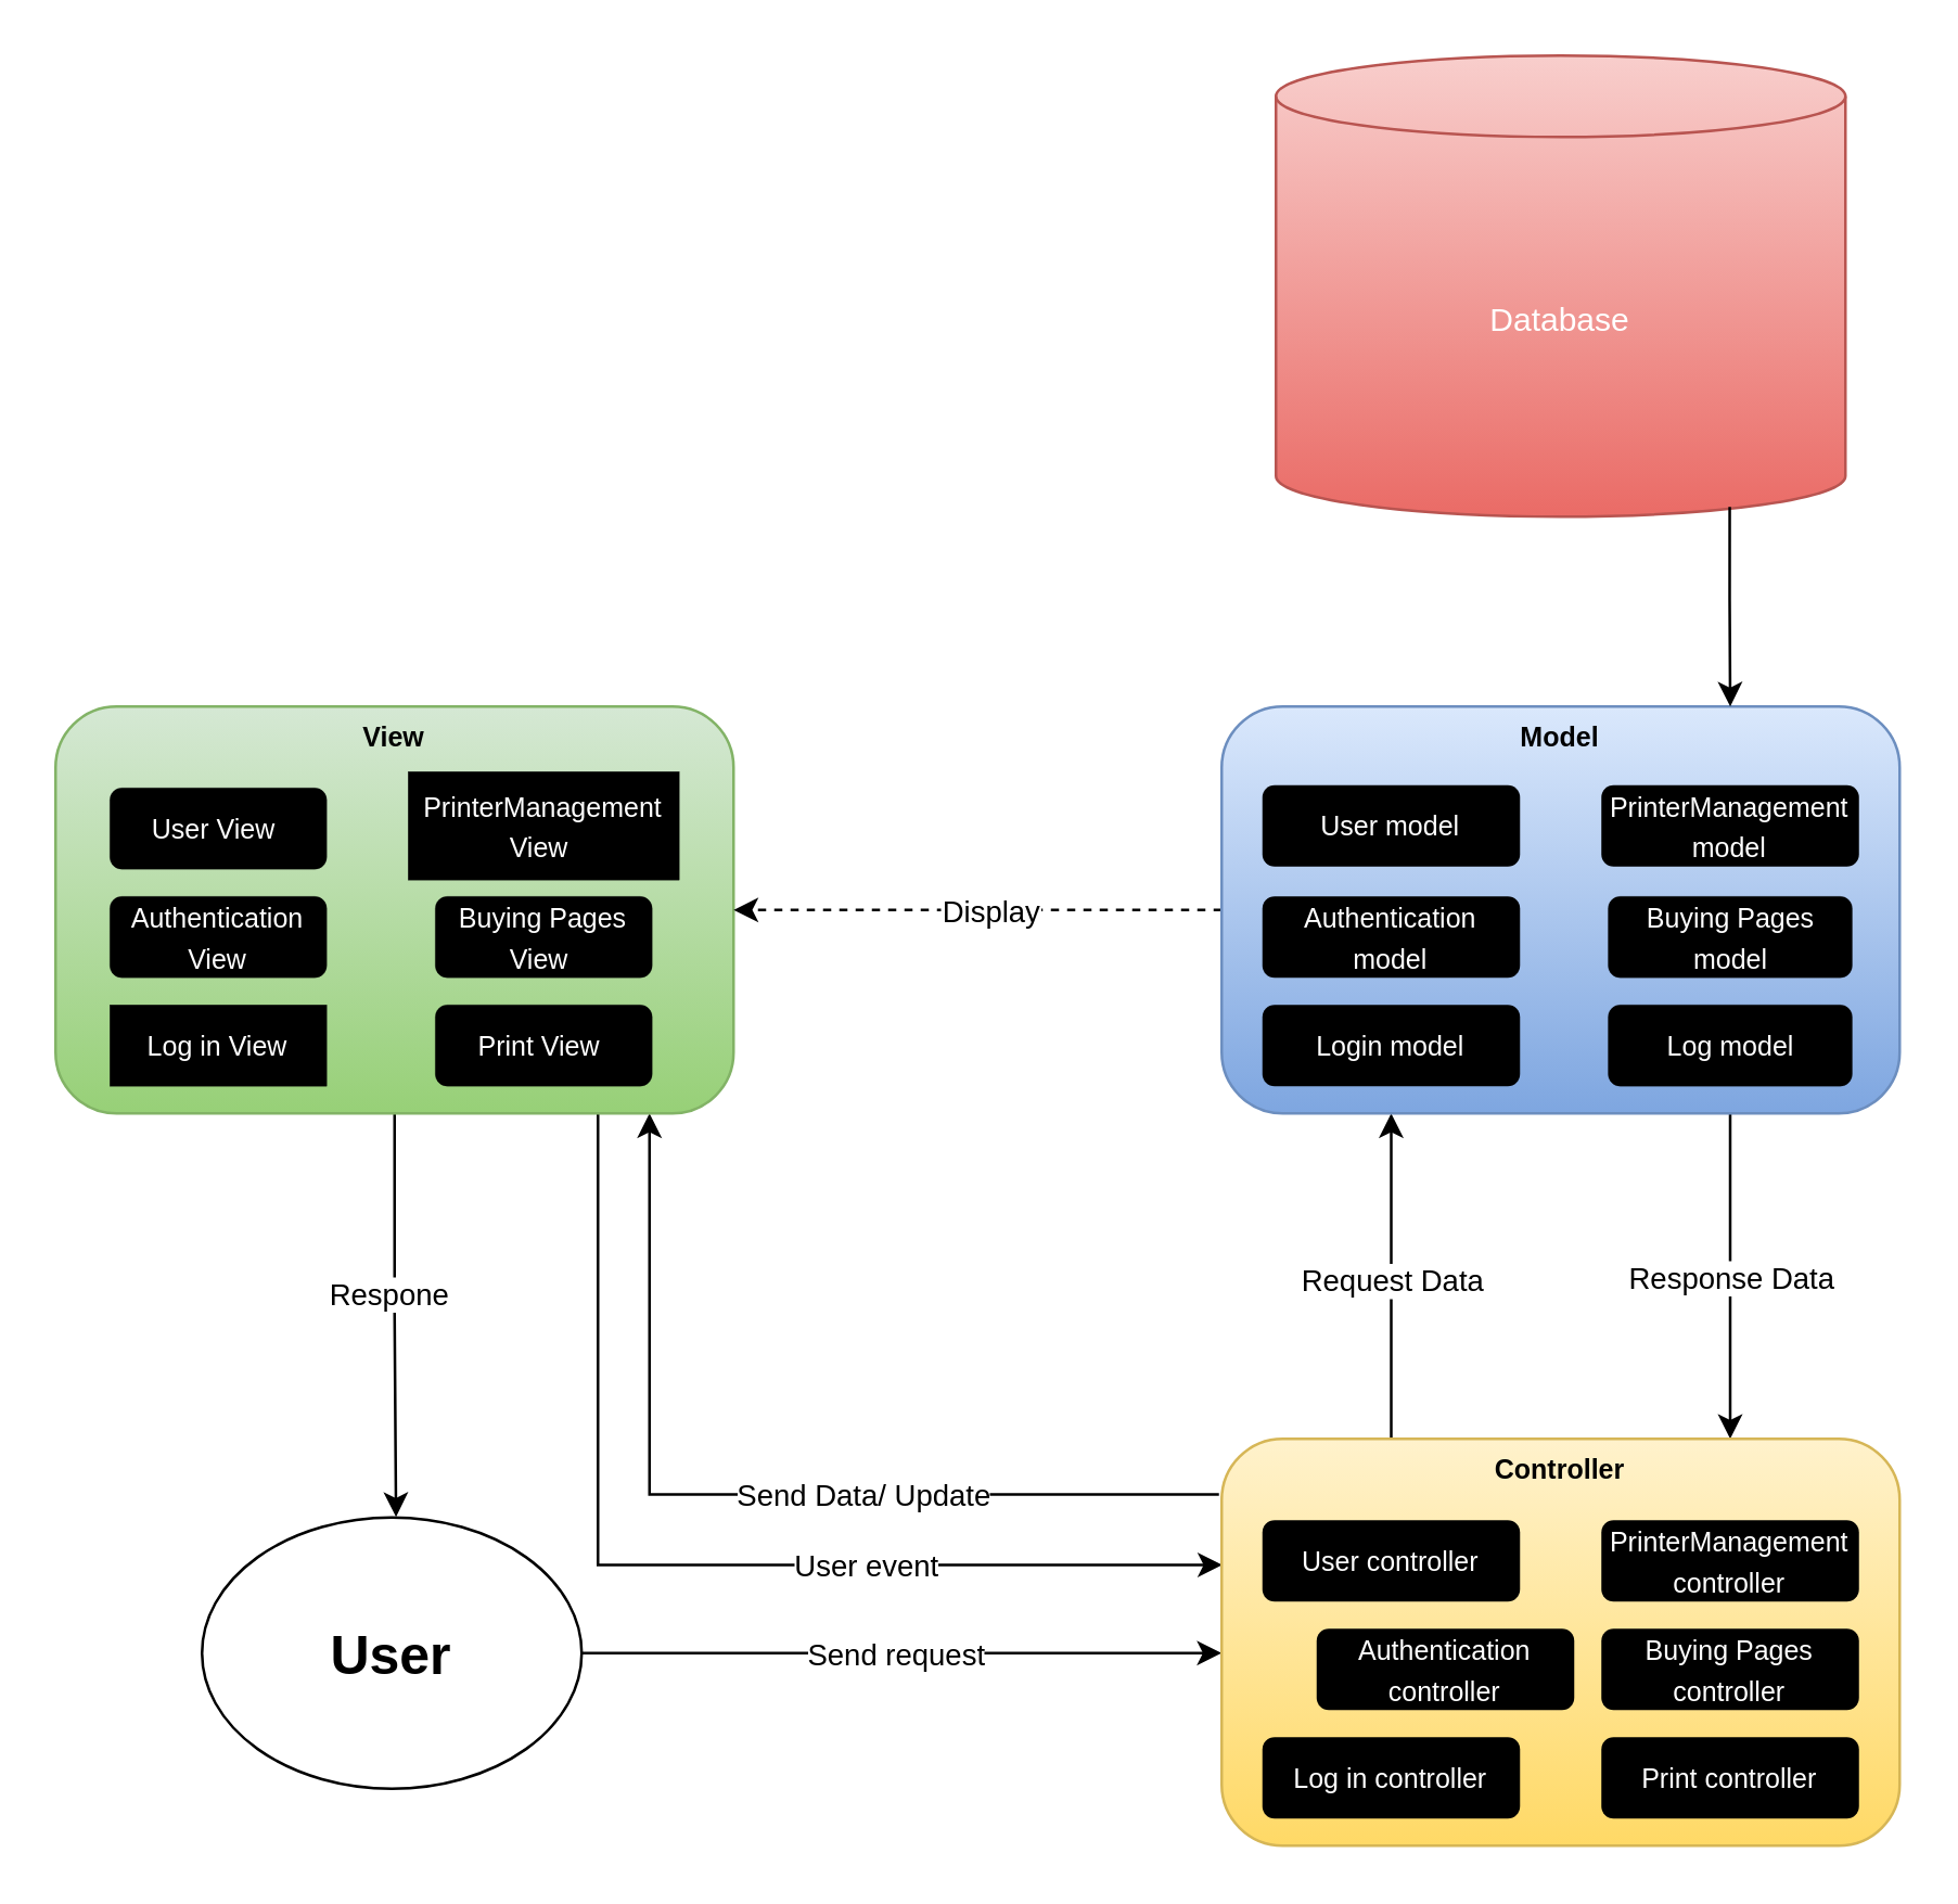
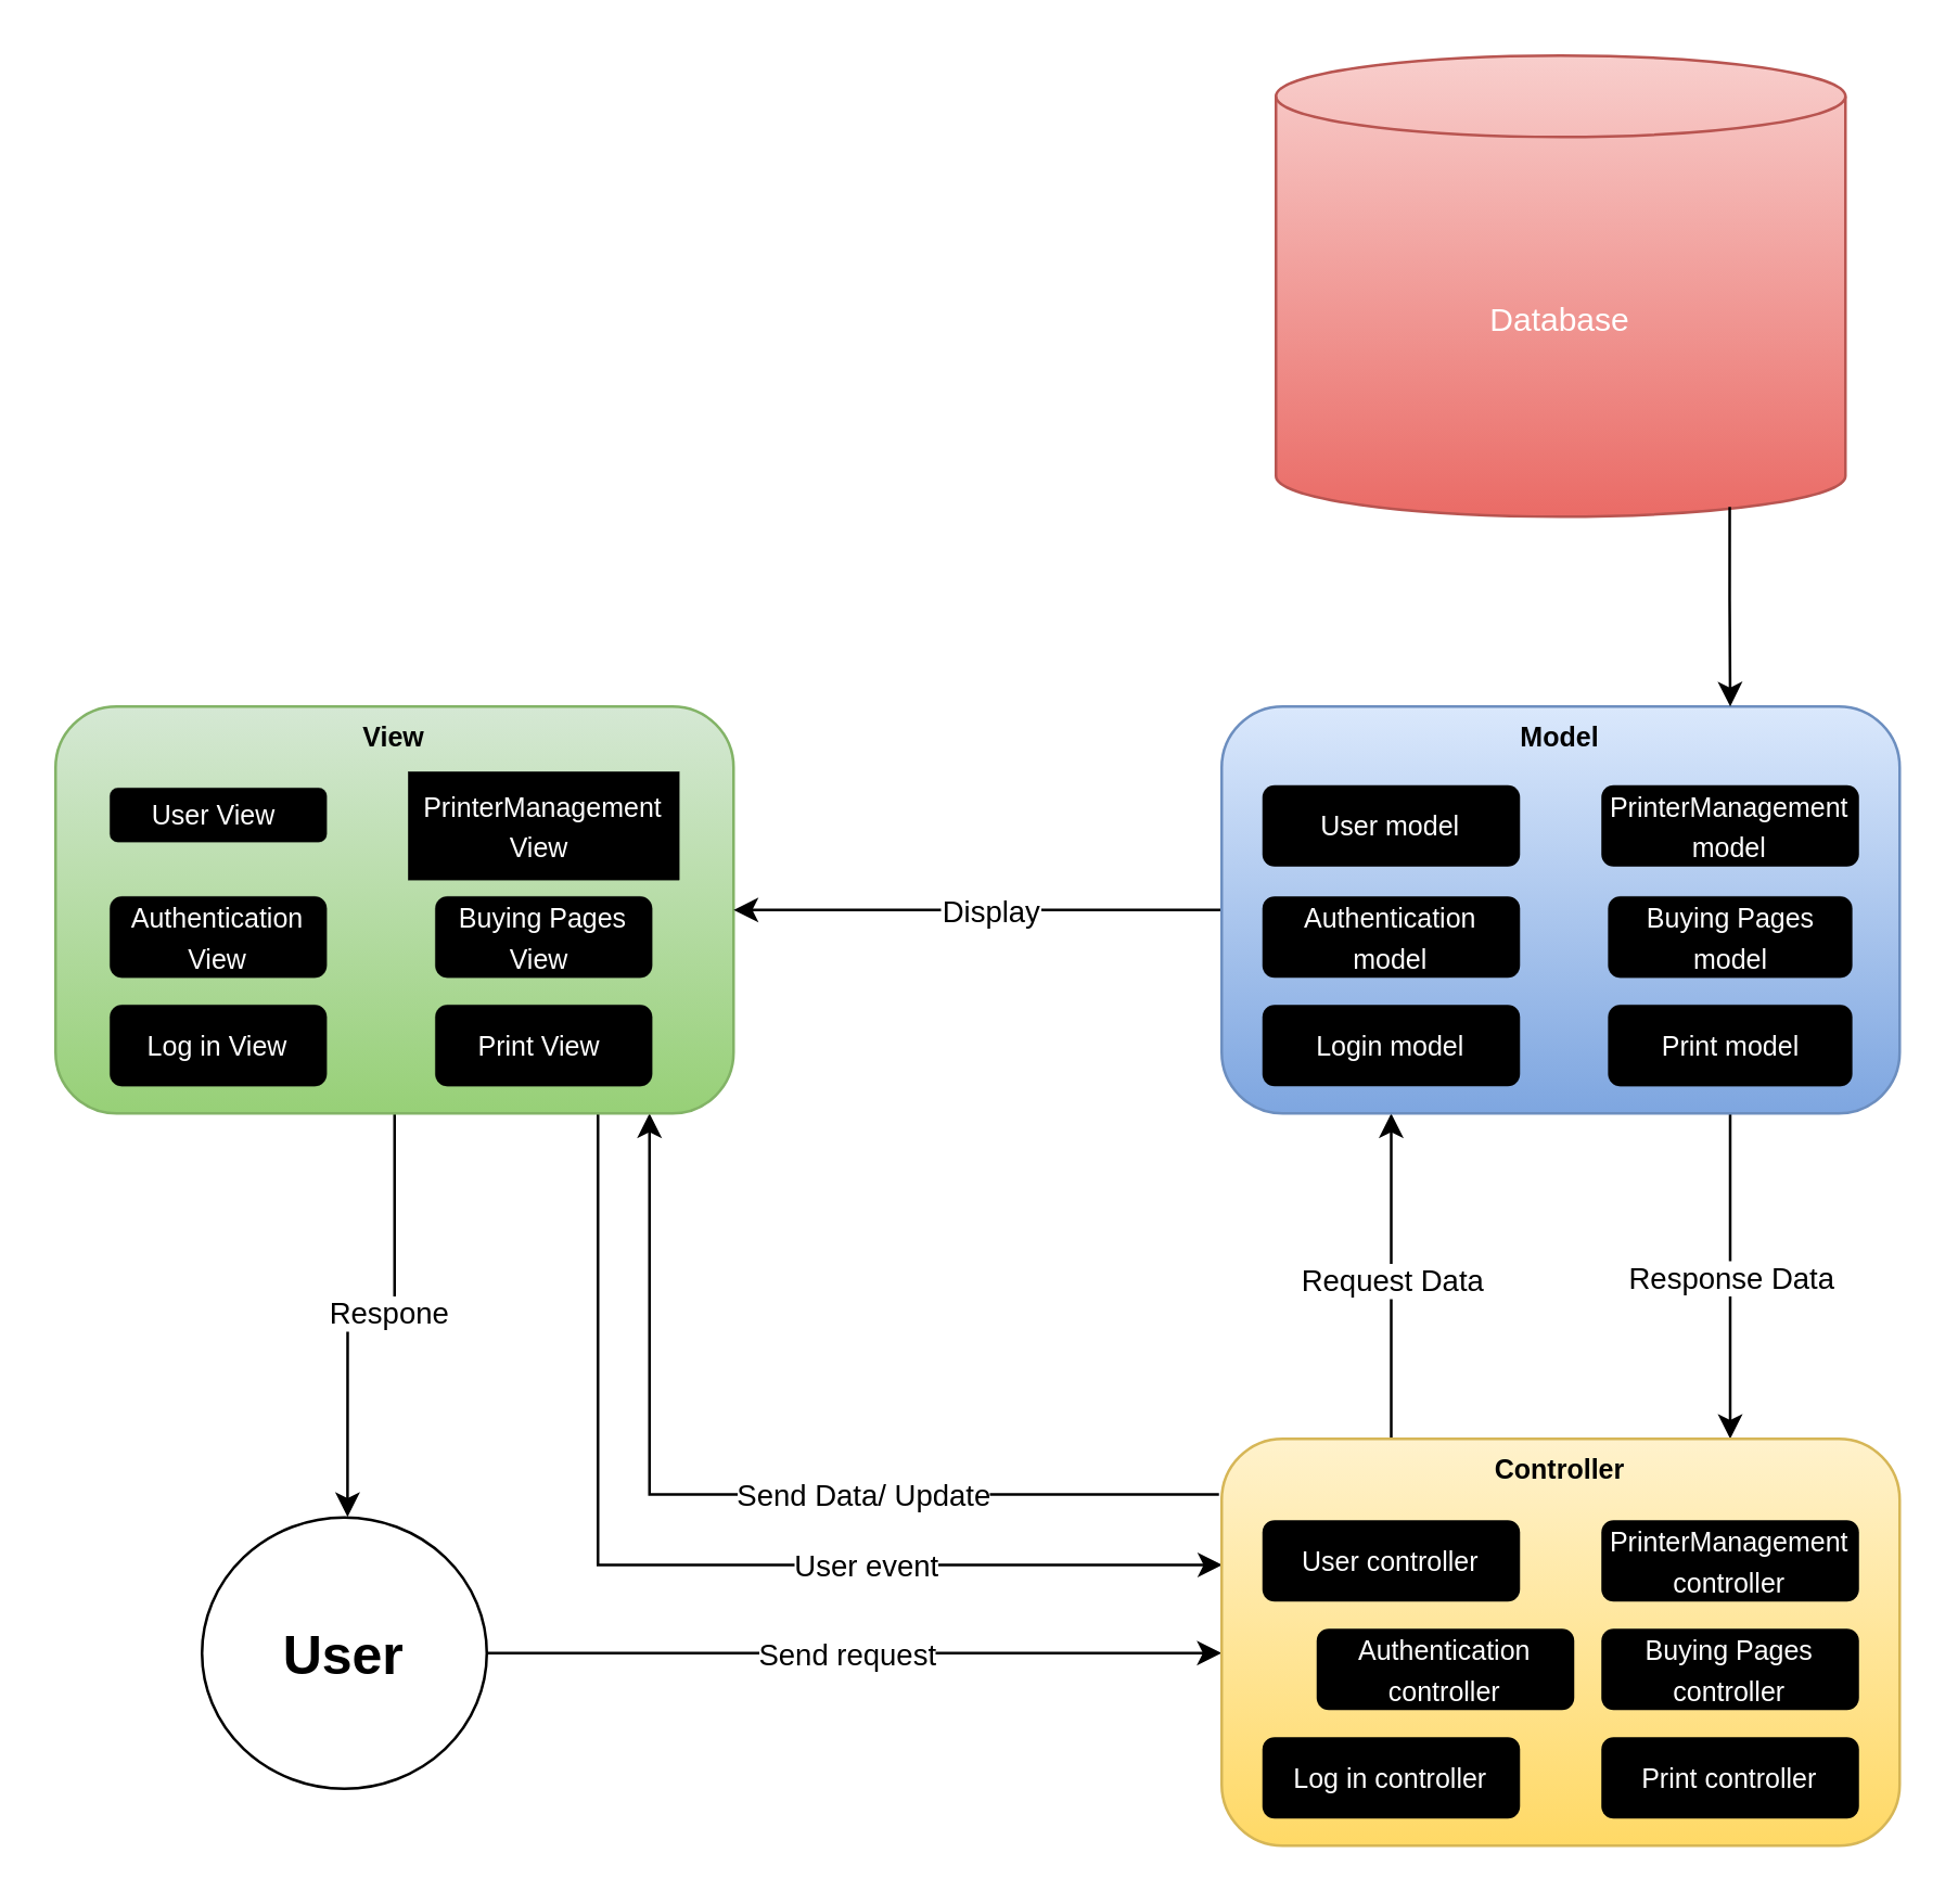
- <mxCell id="14" value="&lt;span style=&quot;font-size: 10px; background-color: rgb(0, 0, 0);&quot;&gt;&lt;font color=&quot;#ffffff&quot;&gt;User View&amp;nbsp;&lt;/font&gt;&lt;/span&gt;" style="rounded=1;whiteSpace=wrap;html=1;strokeWidth=0;glass=0;fillColor=#000000;" parent="1" vertex="1"><mxGeometry x="40" y="290" width="80" height="30" as="geometry" /></mxCell>
+ <mxCell id="14" value="&lt;span style=&quot;font-size: 10px; background-color: rgb(0, 0, 0);&quot;&gt;&lt;font color=&quot;#ffffff&quot;&gt;User View&amp;nbsp;&lt;/font&gt;&lt;/span&gt;" style="rounded=1;whiteSpace=wrap;html=1;strokeWidth=0;glass=0;fillColor=#000000;" parent="1" vertex="1"><mxGeometry x="40" y="290" width="80" height="20" as="geometry" /></mxCell>
- <mxCell id="22" style="edgeStyle=orthogonalEdgeStyle;rounded=0;orthogonalLoop=1;jettySize=auto;html=1;exitX=0;exitY=0.5;exitDx=0;exitDy=0;entryX=1;entryY=0.5;entryDx=0;entryDy=0;dashed=1;" parent="1" source="24" target="13" edge="1"><mxGeometry relative="1" as="geometry" /></mxCell>
+ <mxCell id="22" style="edgeStyle=orthogonalEdgeStyle;rounded=0;orthogonalLoop=1;jettySize=auto;html=1;exitX=0;exitY=0.5;exitDx=0;exitDy=0;entryX=1;entryY=0.5;entryDx=0;entryDy=0;" parent="1" source="24" target="13" edge="1"><mxGeometry relative="1" as="geometry" /></mxCell>
- <mxCell id="17" value="&lt;span style=&quot;font-size: 10px; background-color: rgb(0, 0, 0);&quot;&gt;&lt;font color=&quot;#ffffff&quot;&gt;Log in View&lt;/font&gt;&lt;/span&gt;" style="whiteSpace=wrap;html=1;strokeWidth=0;fillColor=#000000;rounded=0;" parent="1" vertex="1"><mxGeometry x="40" y="370" width="80" height="30" as="geometry" /></mxCell>
+ <mxCell id="17" value="&lt;span style=&quot;font-size: 10px; background-color: rgb(0, 0, 0);&quot;&gt;&lt;font color=&quot;#ffffff&quot;&gt;Log in View&lt;/font&gt;&lt;/span&gt;" style="rounded=1;whiteSpace=wrap;html=1;strokeWidth=0;fillColor=#000000;" parent="1" vertex="1"><mxGeometry x="40" y="370" width="80" height="30" as="geometry" /></mxCell>
- <mxCell id="28" value="&lt;span style=&quot;font-size: 10px; background-color: rgb(0, 0, 0);&quot;&gt;&lt;font color=&quot;#ffffff&quot;&gt;Log model&lt;/font&gt;&lt;/span&gt;" style="rounded=1;whiteSpace=wrap;html=1;strokeWidth=0;fillColor=#000000;shadow=0;" parent="1" vertex="1"><mxGeometry x="592.5" y="370" width="90" height="30" as="geometry" /></mxCell>
+ <mxCell id="28" value="&lt;span style=&quot;font-size: 10px; background-color: rgb(0, 0, 0);&quot;&gt;&lt;font color=&quot;#ffffff&quot;&gt;Print model&lt;/font&gt;&lt;/span&gt;" style="rounded=1;whiteSpace=wrap;html=1;strokeWidth=0;fillColor=#000000;shadow=0;" parent="1" vertex="1"><mxGeometry x="592.5" y="370" width="90" height="30" as="geometry" /></mxCell>
- <mxCell id="4" value="&lt;b&gt;&lt;font style=&quot;font-size: 20px;&quot;&gt;User&lt;/font&gt;&lt;/b&gt;" style="ellipse;whiteSpace=wrap;html=1;" parent="1" vertex="1"><mxGeometry x="74" y="559" width="140" height="100" as="geometry" /></mxCell>
+ <mxCell id="4" value="&lt;b&gt;&lt;font style=&quot;font-size: 20px;&quot;&gt;User&lt;/font&gt;&lt;/b&gt;" style="ellipse;whiteSpace=wrap;html=1;" parent="1" vertex="1"><mxGeometry x="74" y="559" width="105" height="100" as="geometry" /></mxCell>
